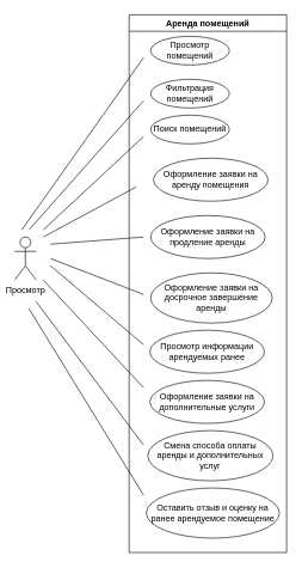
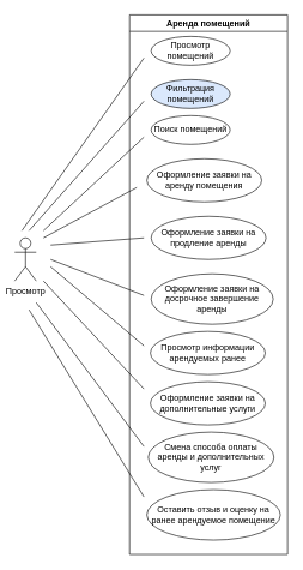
- <mxCell id="4" value="Фильтрация помещений" style="ellipse;whiteSpace=wrap;html=1;" vertex="1" parent="2"><mxGeometry x="30" y="90" width="110" height="40" as="geometry" /></mxCell>
+ <mxCell id="4" value="Фильтрация помещений" style="ellipse;whiteSpace=wrap;html=1;fillColor=#dae8fc;" vertex="1" parent="2"><mxGeometry x="30" y="90" width="110" height="40" as="geometry" /></mxCell>
- <mxCell id="6" value="Оформление заявки на аренду помещения" style="ellipse;whiteSpace=wrap;html=1;" vertex="1" parent="2"><mxGeometry x="34" y="200" width="160" height="60" as="geometry" /></mxCell>
+ <mxCell id="6" value="Оформление заявки на аренду помещения" style="ellipse;whiteSpace=wrap;html=1;" vertex="1" parent="2"><mxGeometry x="24" y="200" width="160" height="60" as="geometry" /></mxCell>
